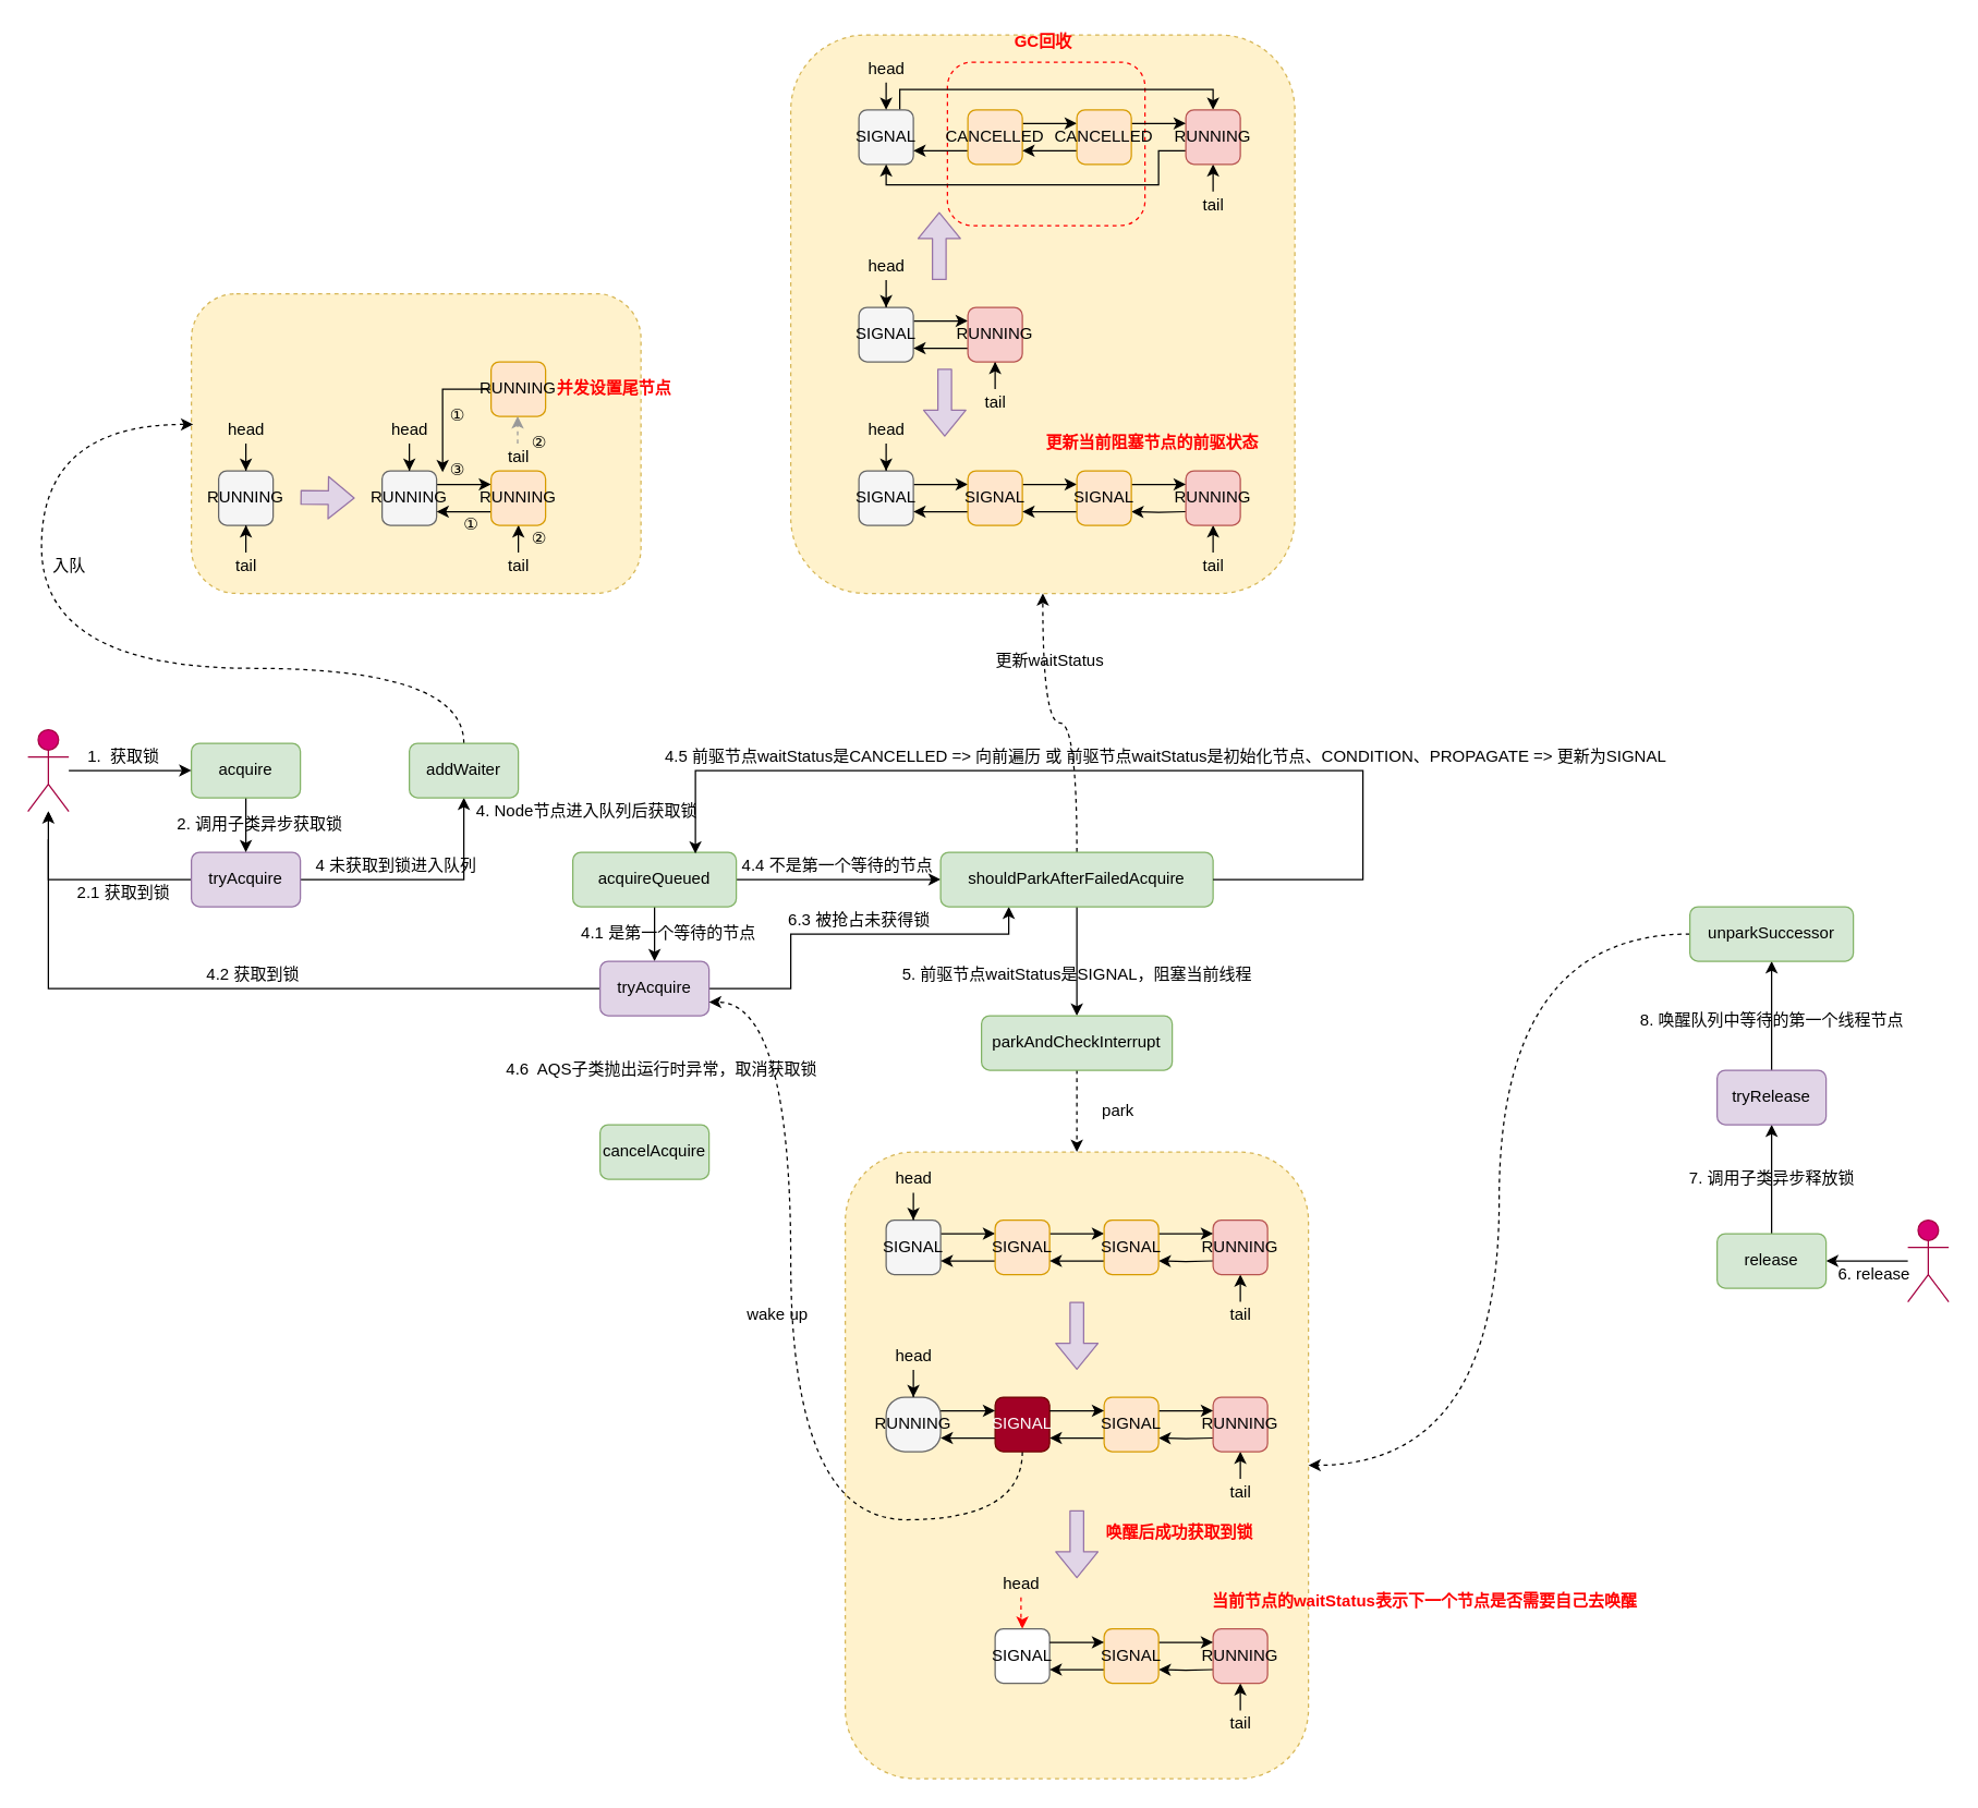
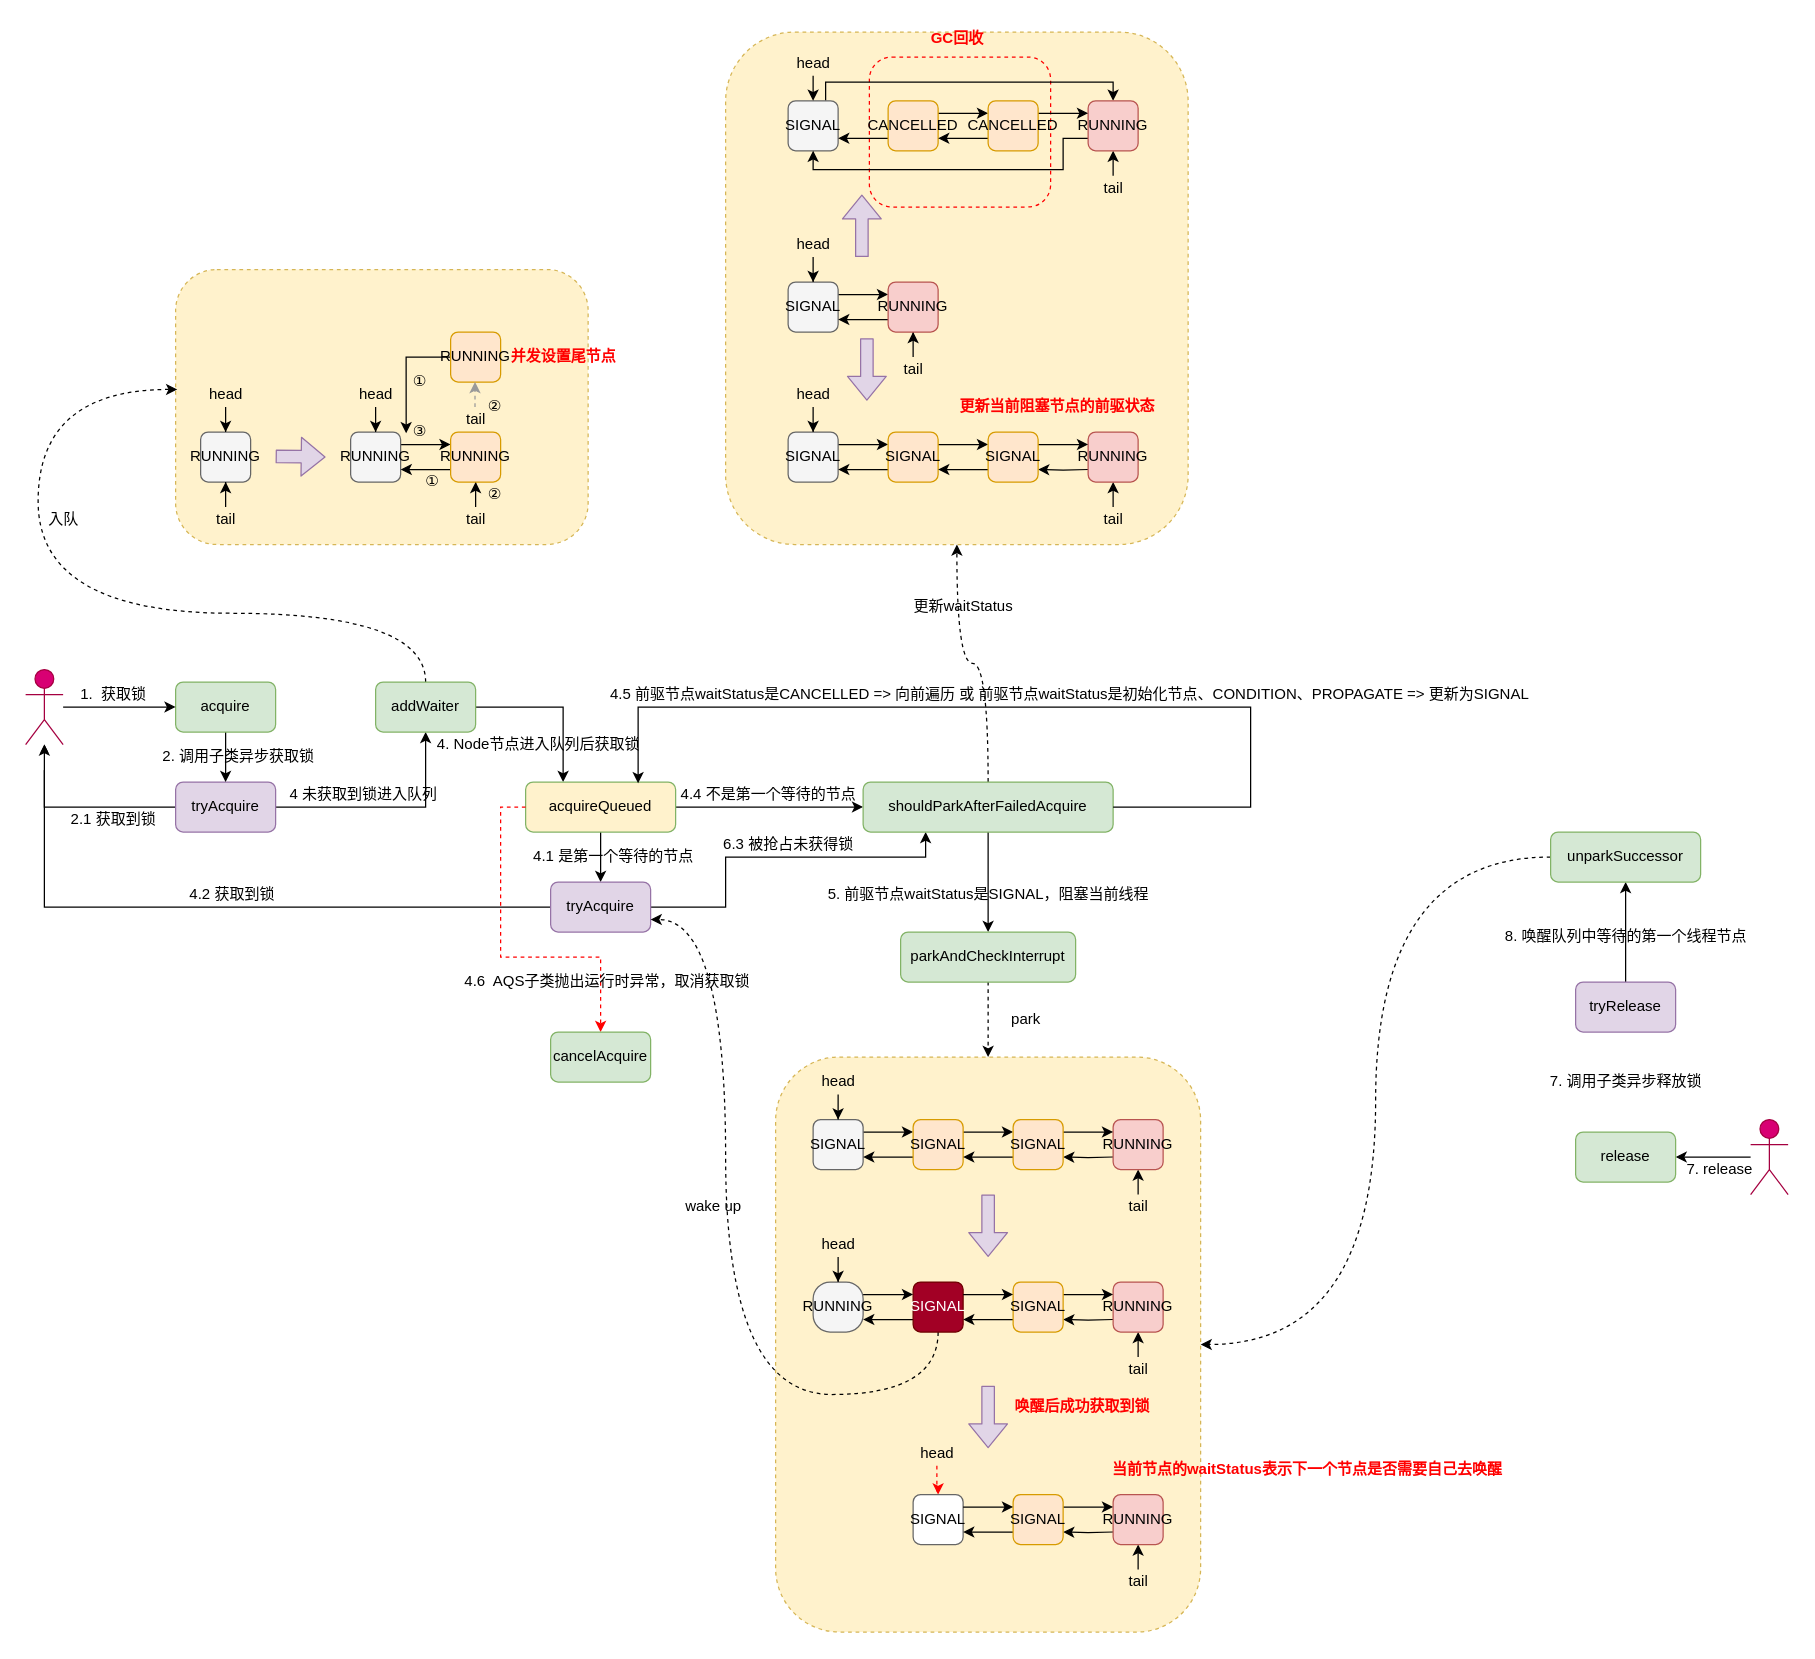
+ <mxCell id="14" style="rounded=0;orthogonalLoop=1;jettySize=auto;html=1;strokeColor=#000000;entryX=0.25;entryY=0;entryDx=0;entryDy=0;" parent="1" source="15" target="38" edge="1"><mxGeometry relative="1" as="geometry"><Array as="points"><mxPoint x="450" y="565" /><mxPoint x="450" y="595" /></Array></mxGeometry></mxCell>
- <mxCell id="38" value="acquireQueued" style="rounded=1;whiteSpace=wrap;html=1;fillColor=#d5e8d4;strokeColor=#82b366;" parent="1" vertex="1"><mxGeometry x="420" y="625" width="120" height="40" as="geometry" /></mxCell>
+ <mxCell id="38" value="acquireQueued" style="rounded=1;whiteSpace=wrap;html=1;fillColor=#fff2cc;strokeColor=#82b366;" parent="1" vertex="1"><mxGeometry x="420" y="625" width="120" height="40" as="geometry" /></mxCell>
+ <mxCell id="43" style="edgeStyle=orthogonalEdgeStyle;rounded=0;orthogonalLoop=1;jettySize=auto;html=1;entryX=0.5;entryY=0;entryDx=0;entryDy=0;startArrow=none;startFill=0;endArrow=classic;endFill=1;strokeColor=#FF0000;exitX=0;exitY=0.5;exitDx=0;exitDy=0;dashed=1;" parent="1" source="38" target="80" edge="1"><mxGeometry relative="1" as="geometry"><Array as="points"><mxPoint x="400" y="645" /><mxPoint x="400" y="765" /><mxPoint x="480" y="765" /></Array></mxGeometry></mxCell>
- <mxCell id="99" style="edgeStyle=orthogonalEdgeStyle;curved=1;rounded=0;orthogonalLoop=1;jettySize=auto;html=1;entryX=0.5;entryY=1;entryDx=0;entryDy=0;startArrow=none;startFill=0;endArrow=classic;endFill=1;strokeColor=#000000;" parent="1" source="100" target="103" edge="1"><mxGeometry relative="1" as="geometry" /></mxCell>
- <mxCell id="101" value="6. release" style="text;html=1;align=center;verticalAlign=middle;resizable=0;points=[];;autosize=1;" parent="1" vertex="1"><mxGeometry x="1340" y="925" width="70" height="20" as="geometry" /></mxCell>
+ <mxCell id="101" value="7. release" style="text;html=1;align=center;verticalAlign=middle;resizable=0;points=[];;autosize=1;" parent="1" vertex="1"><mxGeometry x="1340" y="925" width="70" height="20" as="geometry" /></mxCell>
